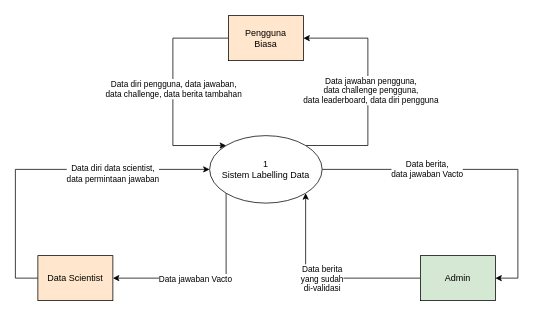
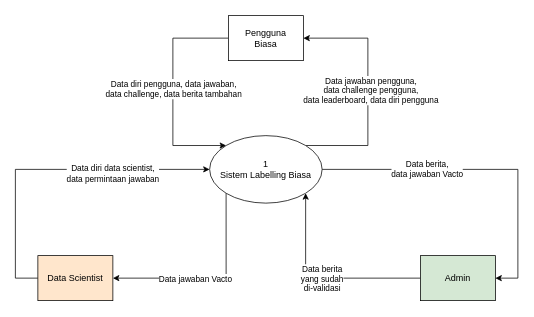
- <mxCell id="11" value="Pengguna&lt;br&gt;Biasa" style="rounded=0;whiteSpace=wrap;html=1;fillColor=#ffe6cc;" parent="1" vertex="1"><mxGeometry x="304" y="20" width="100" height="60" as="geometry" /></mxCell>
+ <mxCell id="11" value="Pengguna&lt;br&gt;Biasa" style="rounded=0;whiteSpace=wrap;html=1;" parent="1" vertex="1"><mxGeometry x="304" y="20" width="100" height="60" as="geometry" /></mxCell>
- <mxCell id="8" value="1&lt;br&gt;Sistem Labelling Data" style="ellipse;whiteSpace=wrap;html=1;" parent="1" vertex="1"><mxGeometry x="279" y="180" width="150" height="90" as="geometry" /></mxCell>
+ <mxCell id="8" value="1&lt;br&gt;Sistem Labelling Biasa" style="ellipse;whiteSpace=wrap;html=1;" parent="1" vertex="1"><mxGeometry x="279" y="180" width="150" height="90" as="geometry" /></mxCell>
